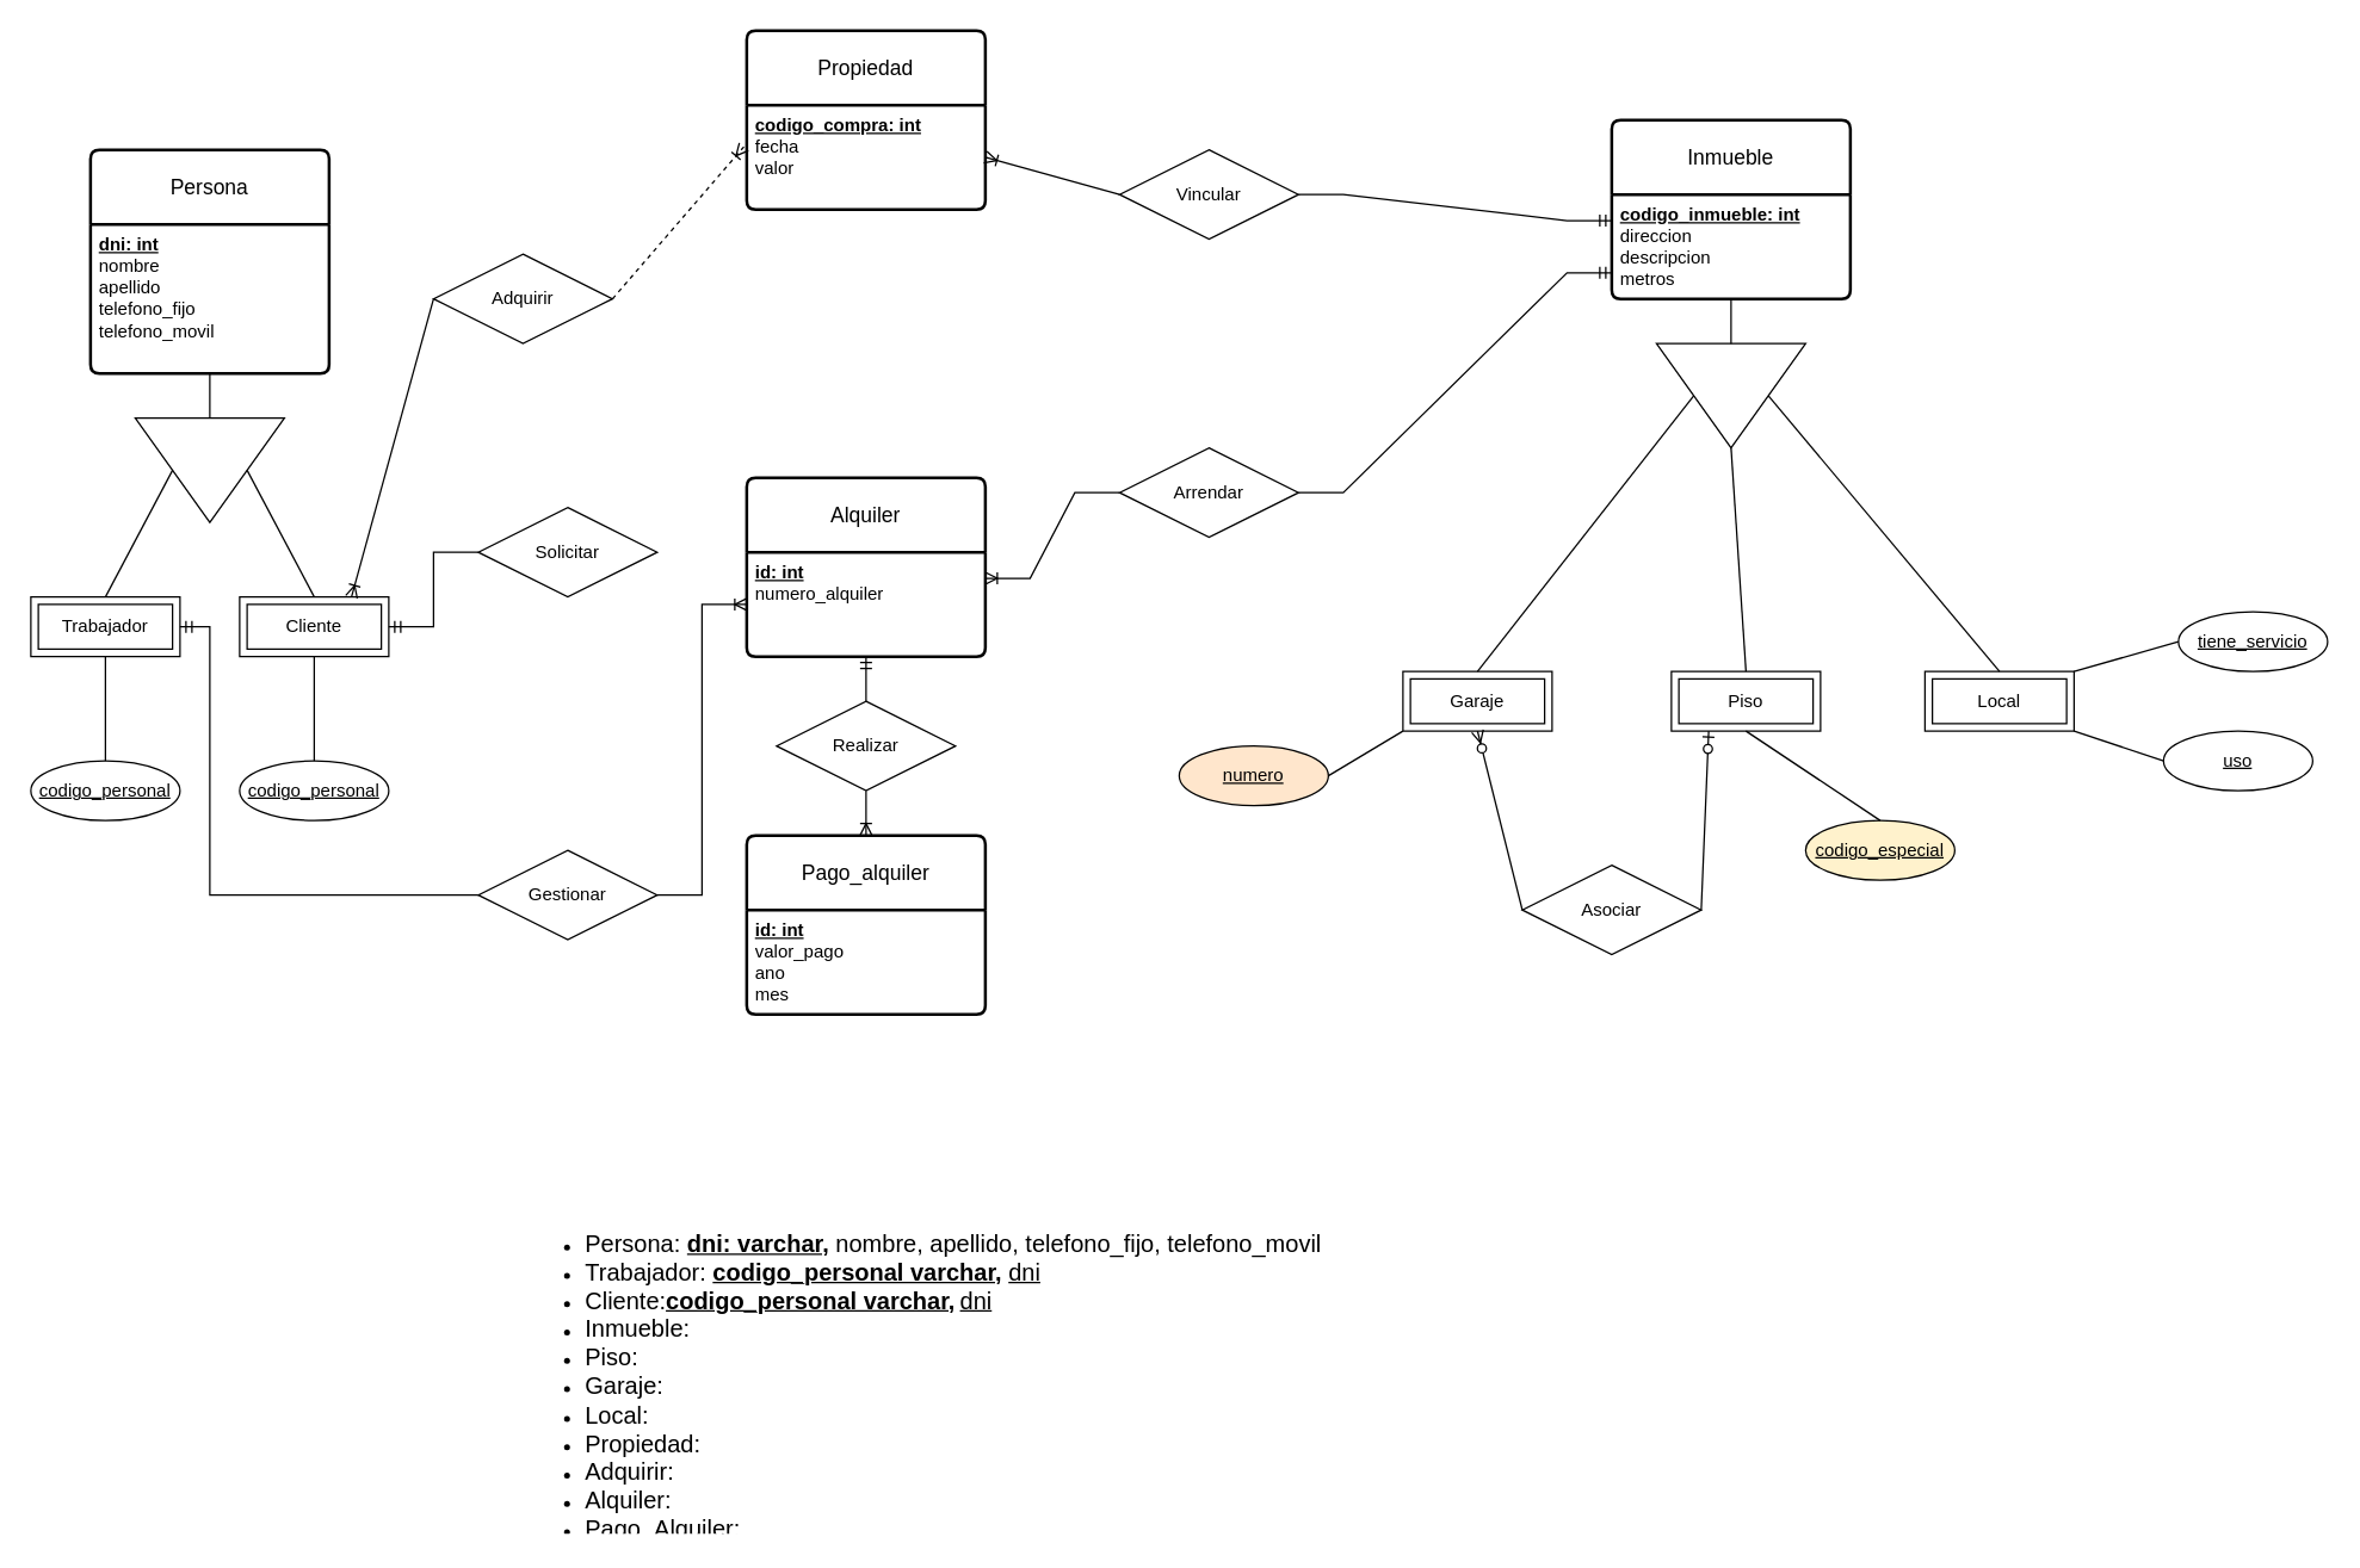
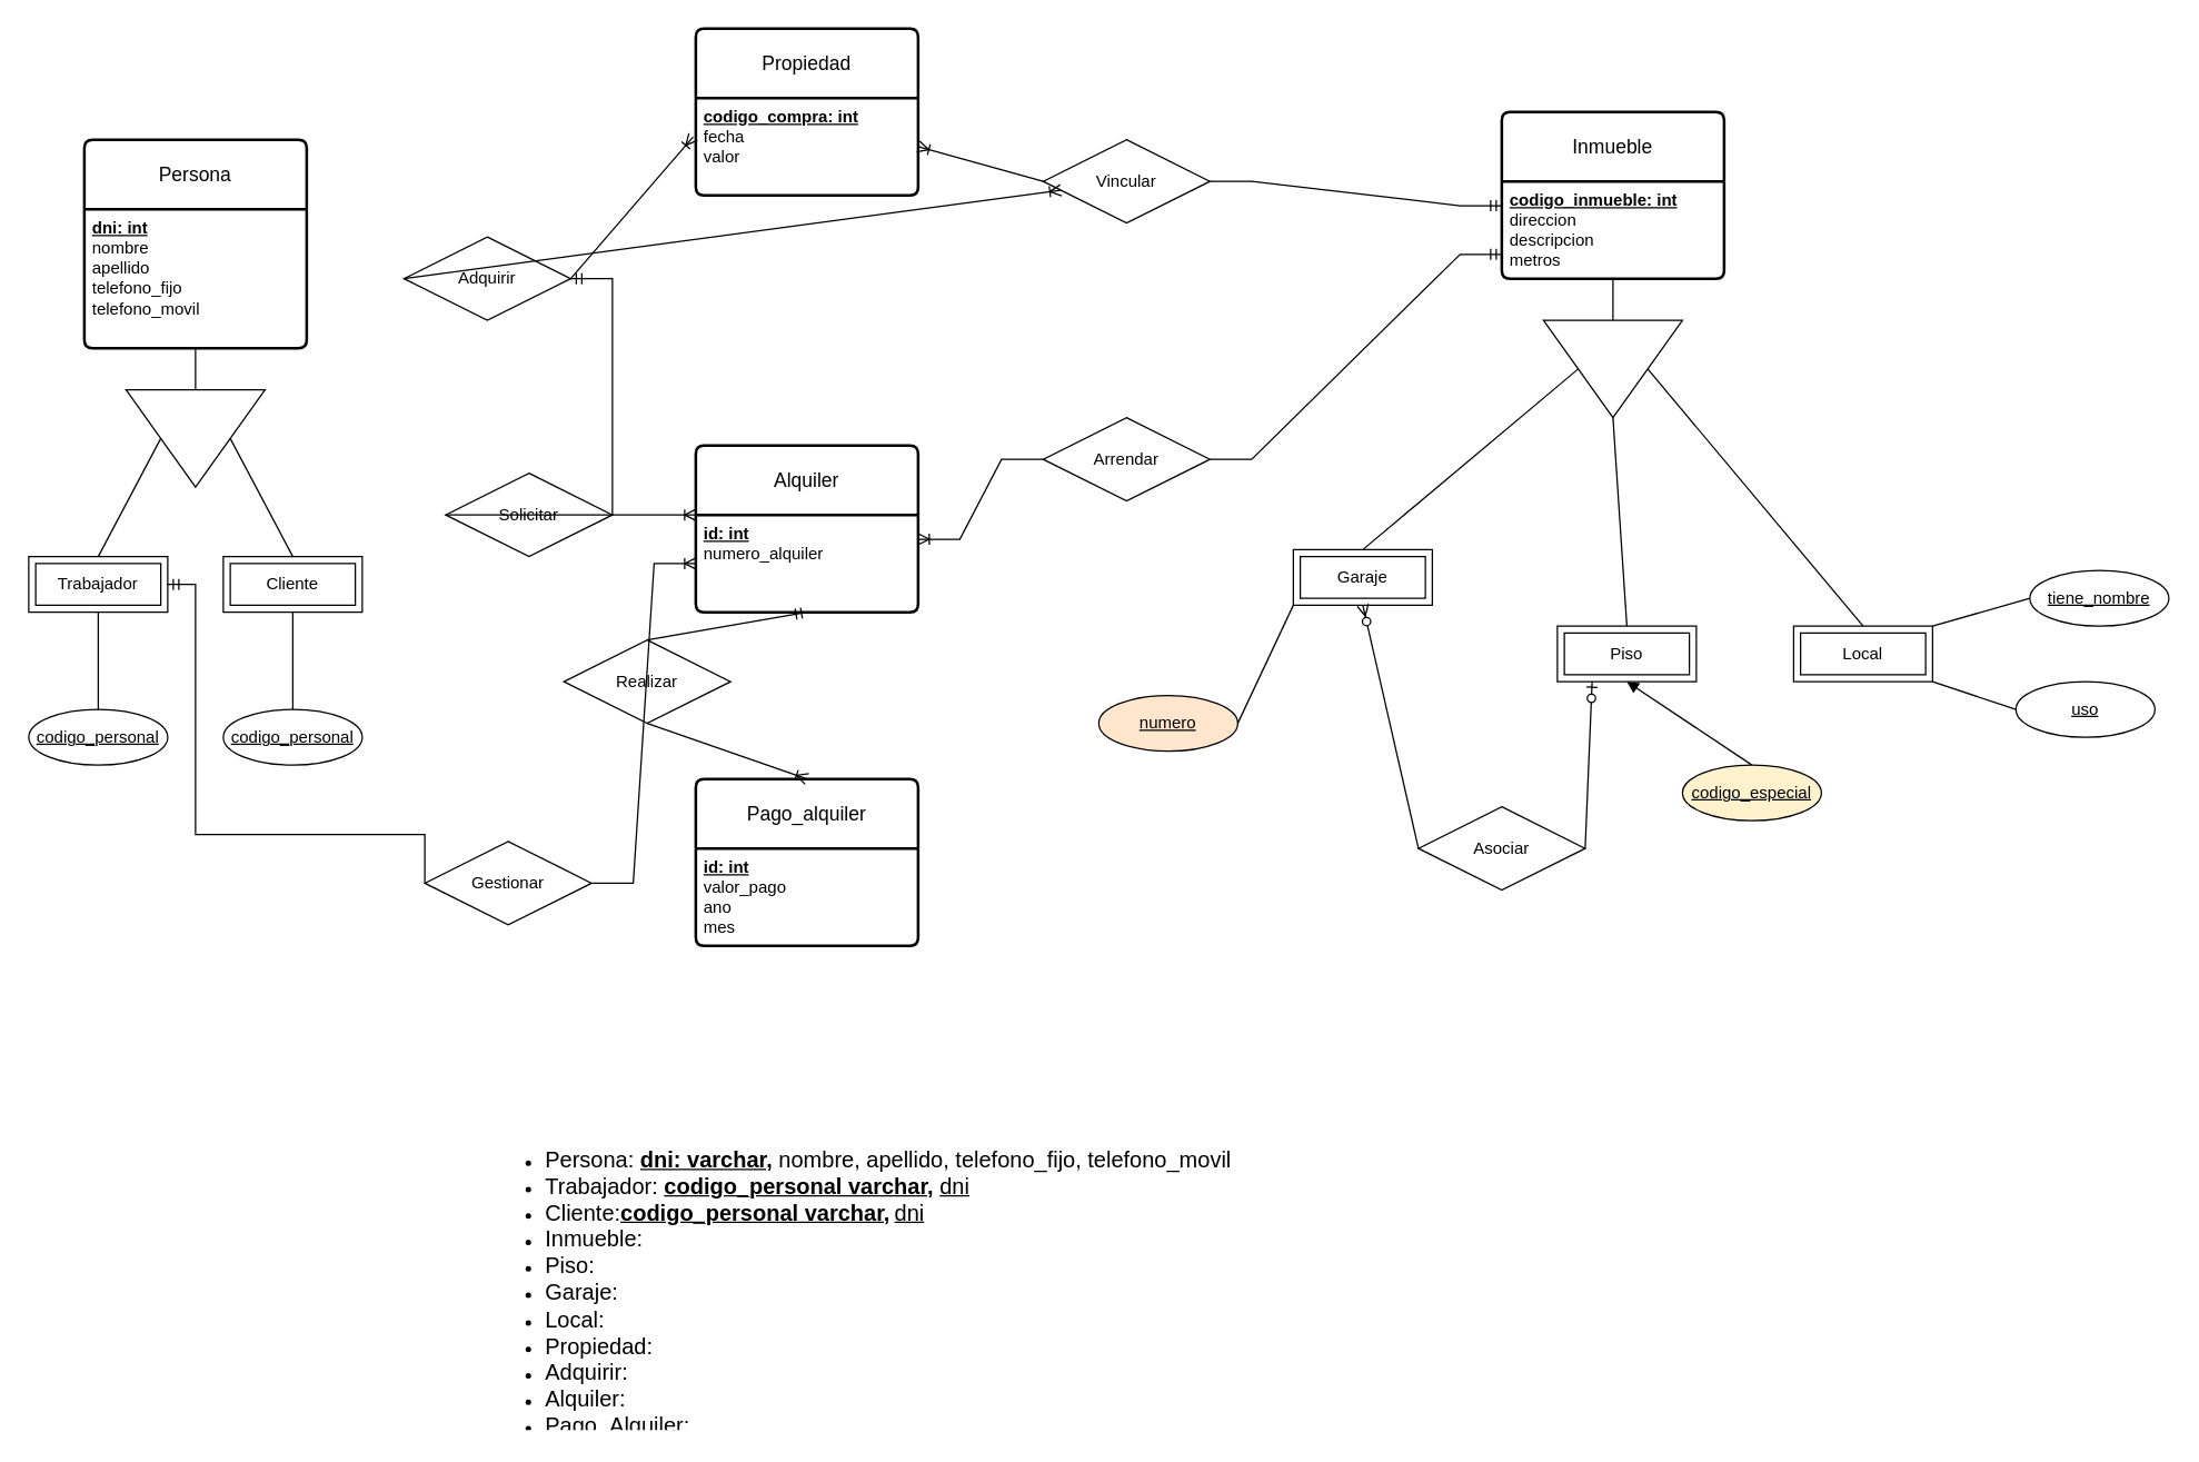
- <mxCell id="57" value="" style="fontSize=12;html=1;endArrow=ERoneToMany;rounded=0;exitX=1;exitY=0.5;exitDx=0;exitDy=0;entryX=-0.012;entryY=0.4;entryDx=0;entryDy=0;entryPerimeter=0;dashed=1;" edge="1" parent="1" source="10" target="9"><mxGeometry width="100" height="100" relative="1" as="geometry"><mxPoint x="330" y="185" as="sourcePoint" /><mxPoint x="245" y="410" as="targetPoint" /></mxGeometry></mxCell>
+ <mxCell id="57" value="" style="fontSize=12;html=1;endArrow=ERoneToMany;rounded=0;exitX=1;exitY=0.5;exitDx=0;exitDy=0;entryX=-0.012;entryY=0.4;entryDx=0;entryDy=0;entryPerimeter=0;" edge="1" parent="1" source="10" target="9"><mxGeometry width="100" height="100" relative="1" as="geometry"><mxPoint x="330" y="185" as="sourcePoint" /><mxPoint x="245" y="410" as="targetPoint" /></mxGeometry></mxCell>
- <mxCell id="56" value="" style="fontSize=12;html=1;endArrow=ERoneToMany;rounded=0;exitX=0;exitY=0.5;exitDx=0;exitDy=0;entryX=0.75;entryY=0;entryDx=0;entryDy=0;" edge="1" parent="1" source="10" target="5"><mxGeometry width="100" height="100" relative="1" as="geometry"><mxPoint x="450" y="380" as="sourcePoint" /><mxPoint x="310" y="290" as="targetPoint" /></mxGeometry></mxCell>
+ <mxCell id="56" value="" style="fontSize=12;html=1;endArrow=ERoneToMany;rounded=0;exitX=0;exitY=0.5;exitDx=0;exitDy=0;" edge="1" parent="1" source="10" target="13"><mxGeometry width="100" height="100" relative="1" as="geometry"><mxPoint x="450" y="380" as="sourcePoint" /><mxPoint x="310" y="290" as="targetPoint" /></mxGeometry></mxCell>
+ <mxCell id="49" value="" style="edgeStyle=entityRelationEdgeStyle;fontSize=12;html=1;endArrow=ERoneToMany;rounded=0;entryX=0;entryY=0.417;entryDx=0;entryDy=0;entryPerimeter=0;exitX=1;exitY=0.5;exitDx=0;exitDy=0;" edge="1" parent="1" source="19" target="6"><mxGeometry width="100" height="100" relative="1" as="geometry"><mxPoint x="440" y="440" as="sourcePoint" /><mxPoint x="670" y="398" as="targetPoint" /></mxGeometry></mxCell>
- <mxCell id="52" value="" style="edgeStyle=entityRelationEdgeStyle;fontSize=12;html=1;endArrow=ERmandOne;rounded=0;entryX=1;entryY=0.5;entryDx=0;entryDy=0;exitX=0;exitY=0.5;exitDx=0;exitDy=0;" edge="1" parent="1" source="19" target="5"><mxGeometry width="100" height="100" relative="1" as="geometry"><mxPoint x="880" y="340" as="sourcePoint" /><mxPoint x="1210" y="193" as="targetPoint" /></mxGeometry></mxCell>
+ <mxCell id="52" value="" style="edgeStyle=entityRelationEdgeStyle;fontSize=12;html=1;endArrow=ERmandOne;rounded=0;exitX=0;exitY=0.5;exitDx=0;exitDy=0;" edge="1" parent="1" source="19" target="10"><mxGeometry width="100" height="100" relative="1" as="geometry"><mxPoint x="880" y="340" as="sourcePoint" /><mxPoint x="1210" y="193" as="targetPoint" /></mxGeometry></mxCell>
- <mxCell id="30" value="tiene_servicio" style="ellipse;whiteSpace=wrap;html=1;align=center;fontStyle=4;" vertex="1" parent="1"><mxGeometry x="1460" y="410" width="100" height="40" as="geometry" /></mxCell>
+ <mxCell id="30" value="tiene_nombre" style="ellipse;whiteSpace=wrap;html=1;align=center;fontStyle=4;" vertex="1" parent="1"><mxGeometry x="1460" y="410" width="100" height="40" as="geometry" /></mxCell>
- <mxCell id="20" value="Garaje" style="shape=ext;margin=3;double=1;whiteSpace=wrap;html=1;align=center;" vertex="1" parent="1"><mxGeometry x="940" y="450" width="100" height="40" as="geometry" /></mxCell>
+ <mxCell id="20" value="Garaje" style="shape=ext;margin=3;double=1;whiteSpace=wrap;html=1;align=center;" vertex="1" parent="1"><mxGeometry x="930" y="395" width="100" height="40" as="geometry" /></mxCell>
- <mxCell id="32" value="" style="endArrow=none;html=1;rounded=0;entryX=0.5;entryY=1;entryDx=0;entryDy=0;exitX=0.5;exitY=0;exitDx=0;exitDy=0;" edge="1" parent="1" source="25" target="21"><mxGeometry relative="1" as="geometry"><mxPoint x="960" y="570" as="sourcePoint" /><mxPoint x="1010" y="510" as="targetPoint" /></mxGeometry></mxCell>
+ <mxCell id="32" value="" style="endArrow=block;html=1;rounded=0;entryX=0.5;entryY=1;entryDx=0;entryDy=0;exitX=0.5;exitY=0;exitDx=0;exitDy=0;" edge="1" parent="1" source="25" target="21"><mxGeometry relative="1" as="geometry"><mxPoint x="960" y="570" as="sourcePoint" /><mxPoint x="1010" y="510" as="targetPoint" /></mxGeometry></mxCell>
- <mxCell id="29" value="Realizar" style="shape=rhombus;perimeter=rhombusPerimeter;whiteSpace=wrap;html=1;align=center;" vertex="1" parent="1"><mxGeometry x="520" y="470" width="120" height="60" as="geometry" /></mxCell>
+ <mxCell id="29" value="Realizar" style="shape=rhombus;perimeter=rhombusPerimeter;whiteSpace=wrap;html=1;align=center;" vertex="1" parent="1"><mxGeometry x="405" y="460" width="120" height="60" as="geometry" /></mxCell>
- <mxCell id="50" value="Gestionar" style="shape=rhombus;perimeter=rhombusPerimeter;whiteSpace=wrap;html=1;align=center;" vertex="1" parent="1"><mxGeometry x="320" y="570" width="120" height="60" as="geometry" /></mxCell>
+ <mxCell id="50" value="Gestionar" style="shape=rhombus;perimeter=rhombusPerimeter;whiteSpace=wrap;html=1;align=center;" vertex="1" parent="1"><mxGeometry x="305" y="605" width="120" height="60" as="geometry" /></mxCell>
